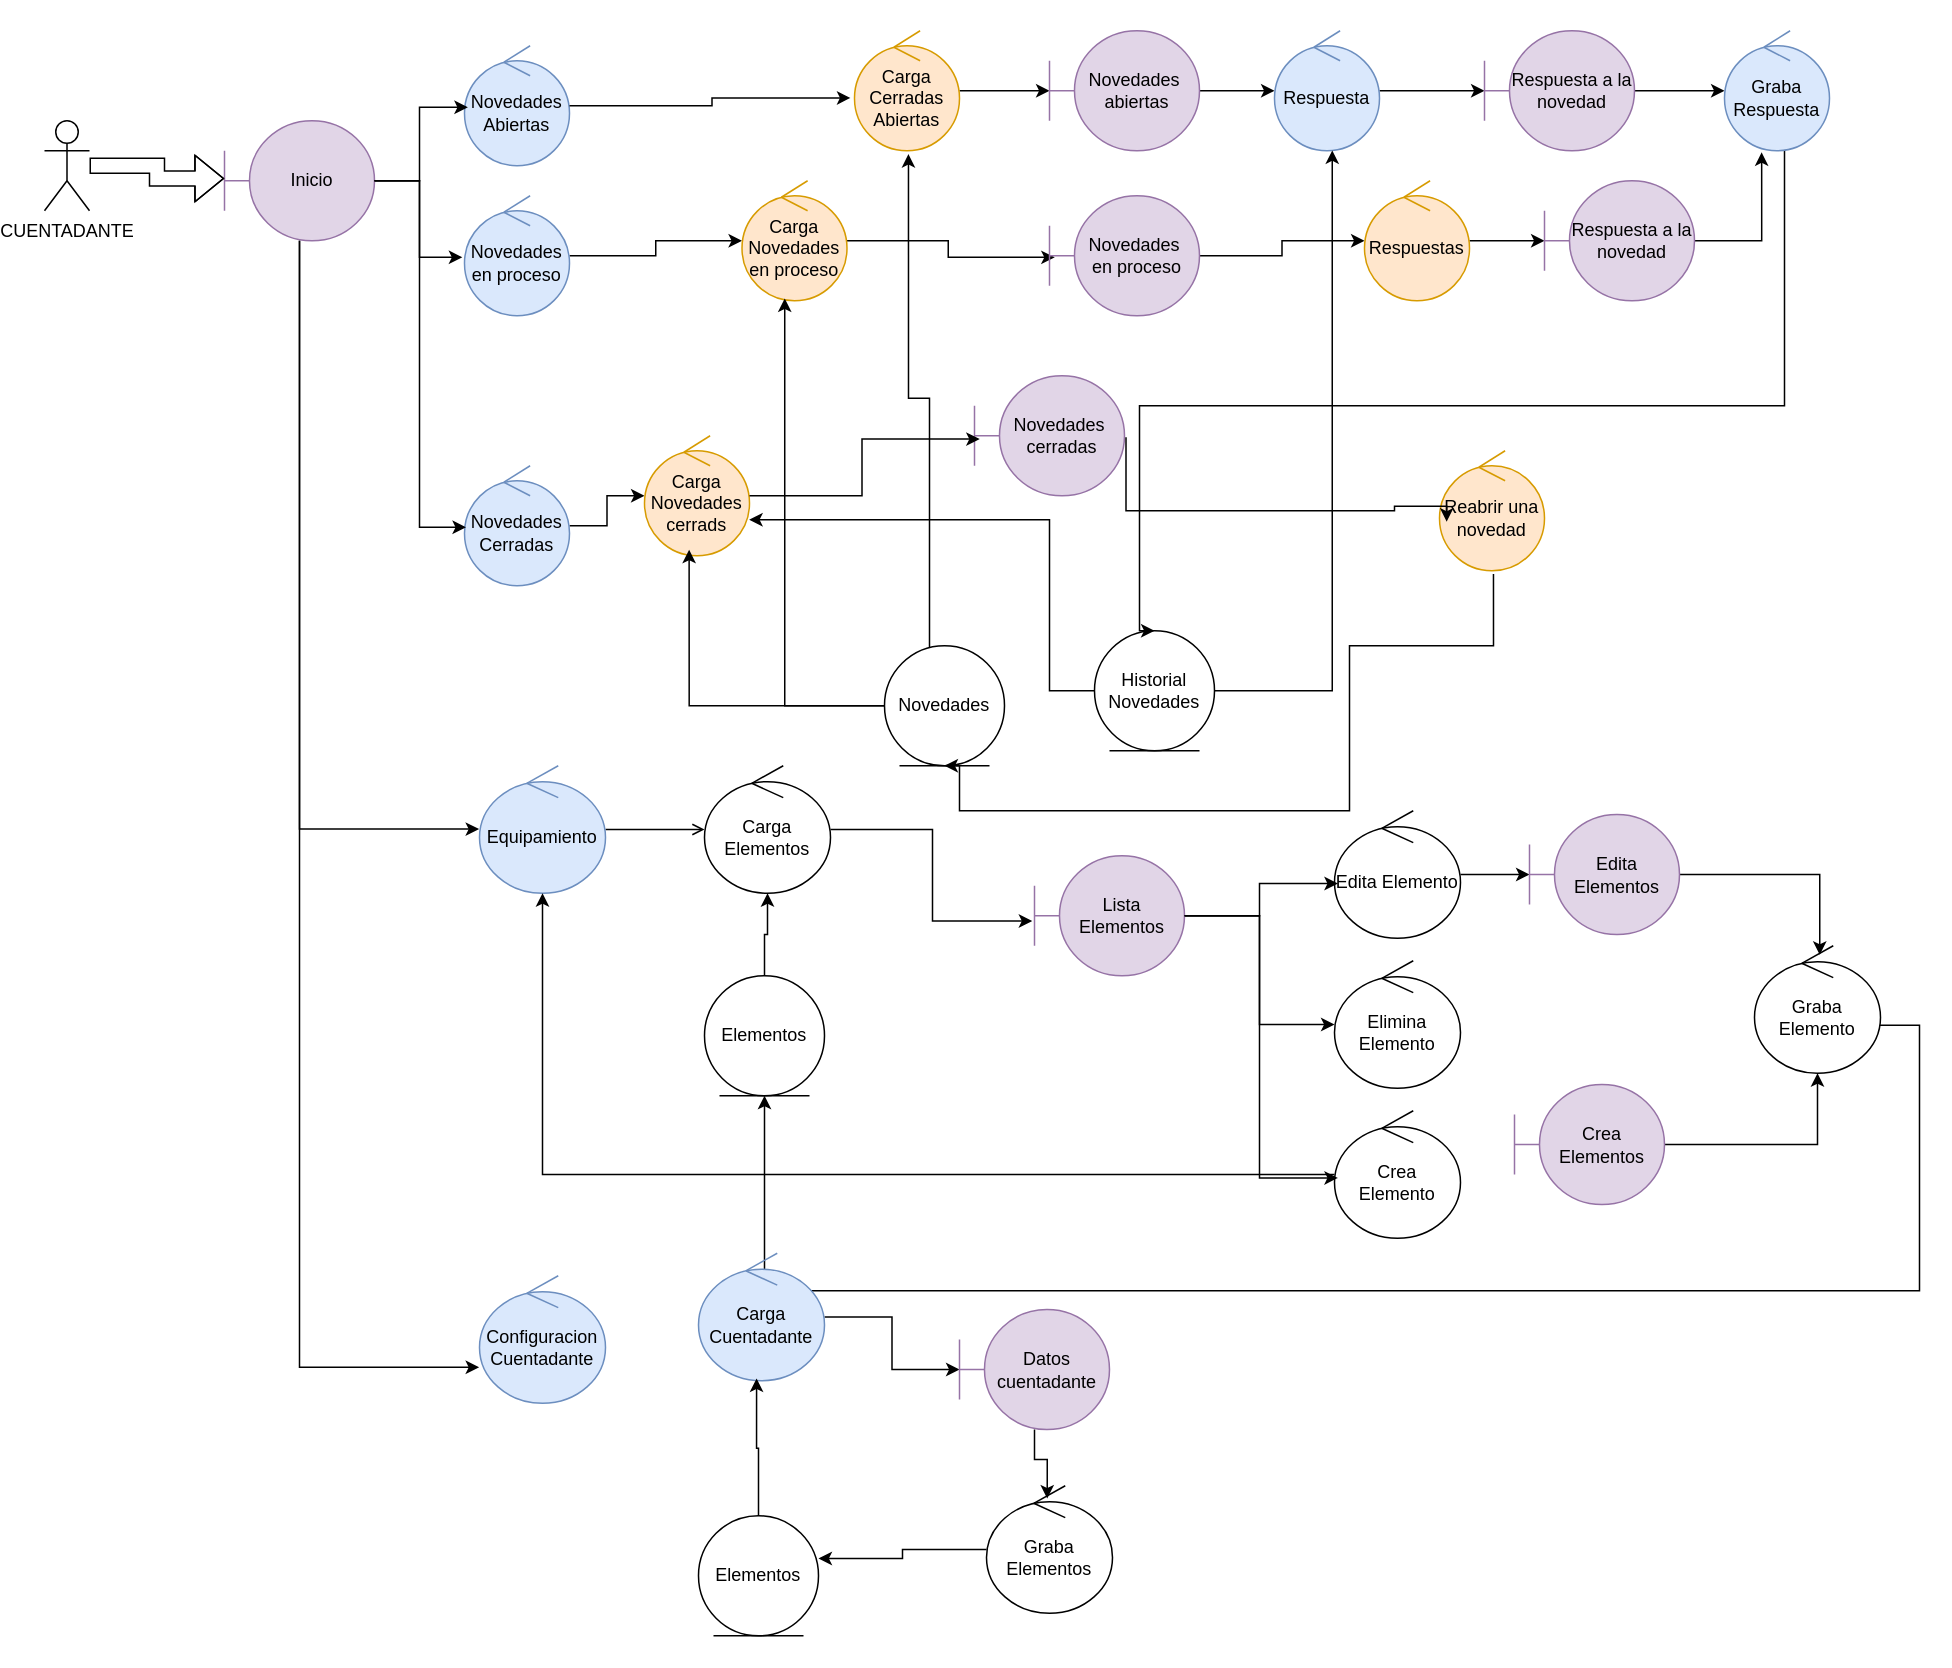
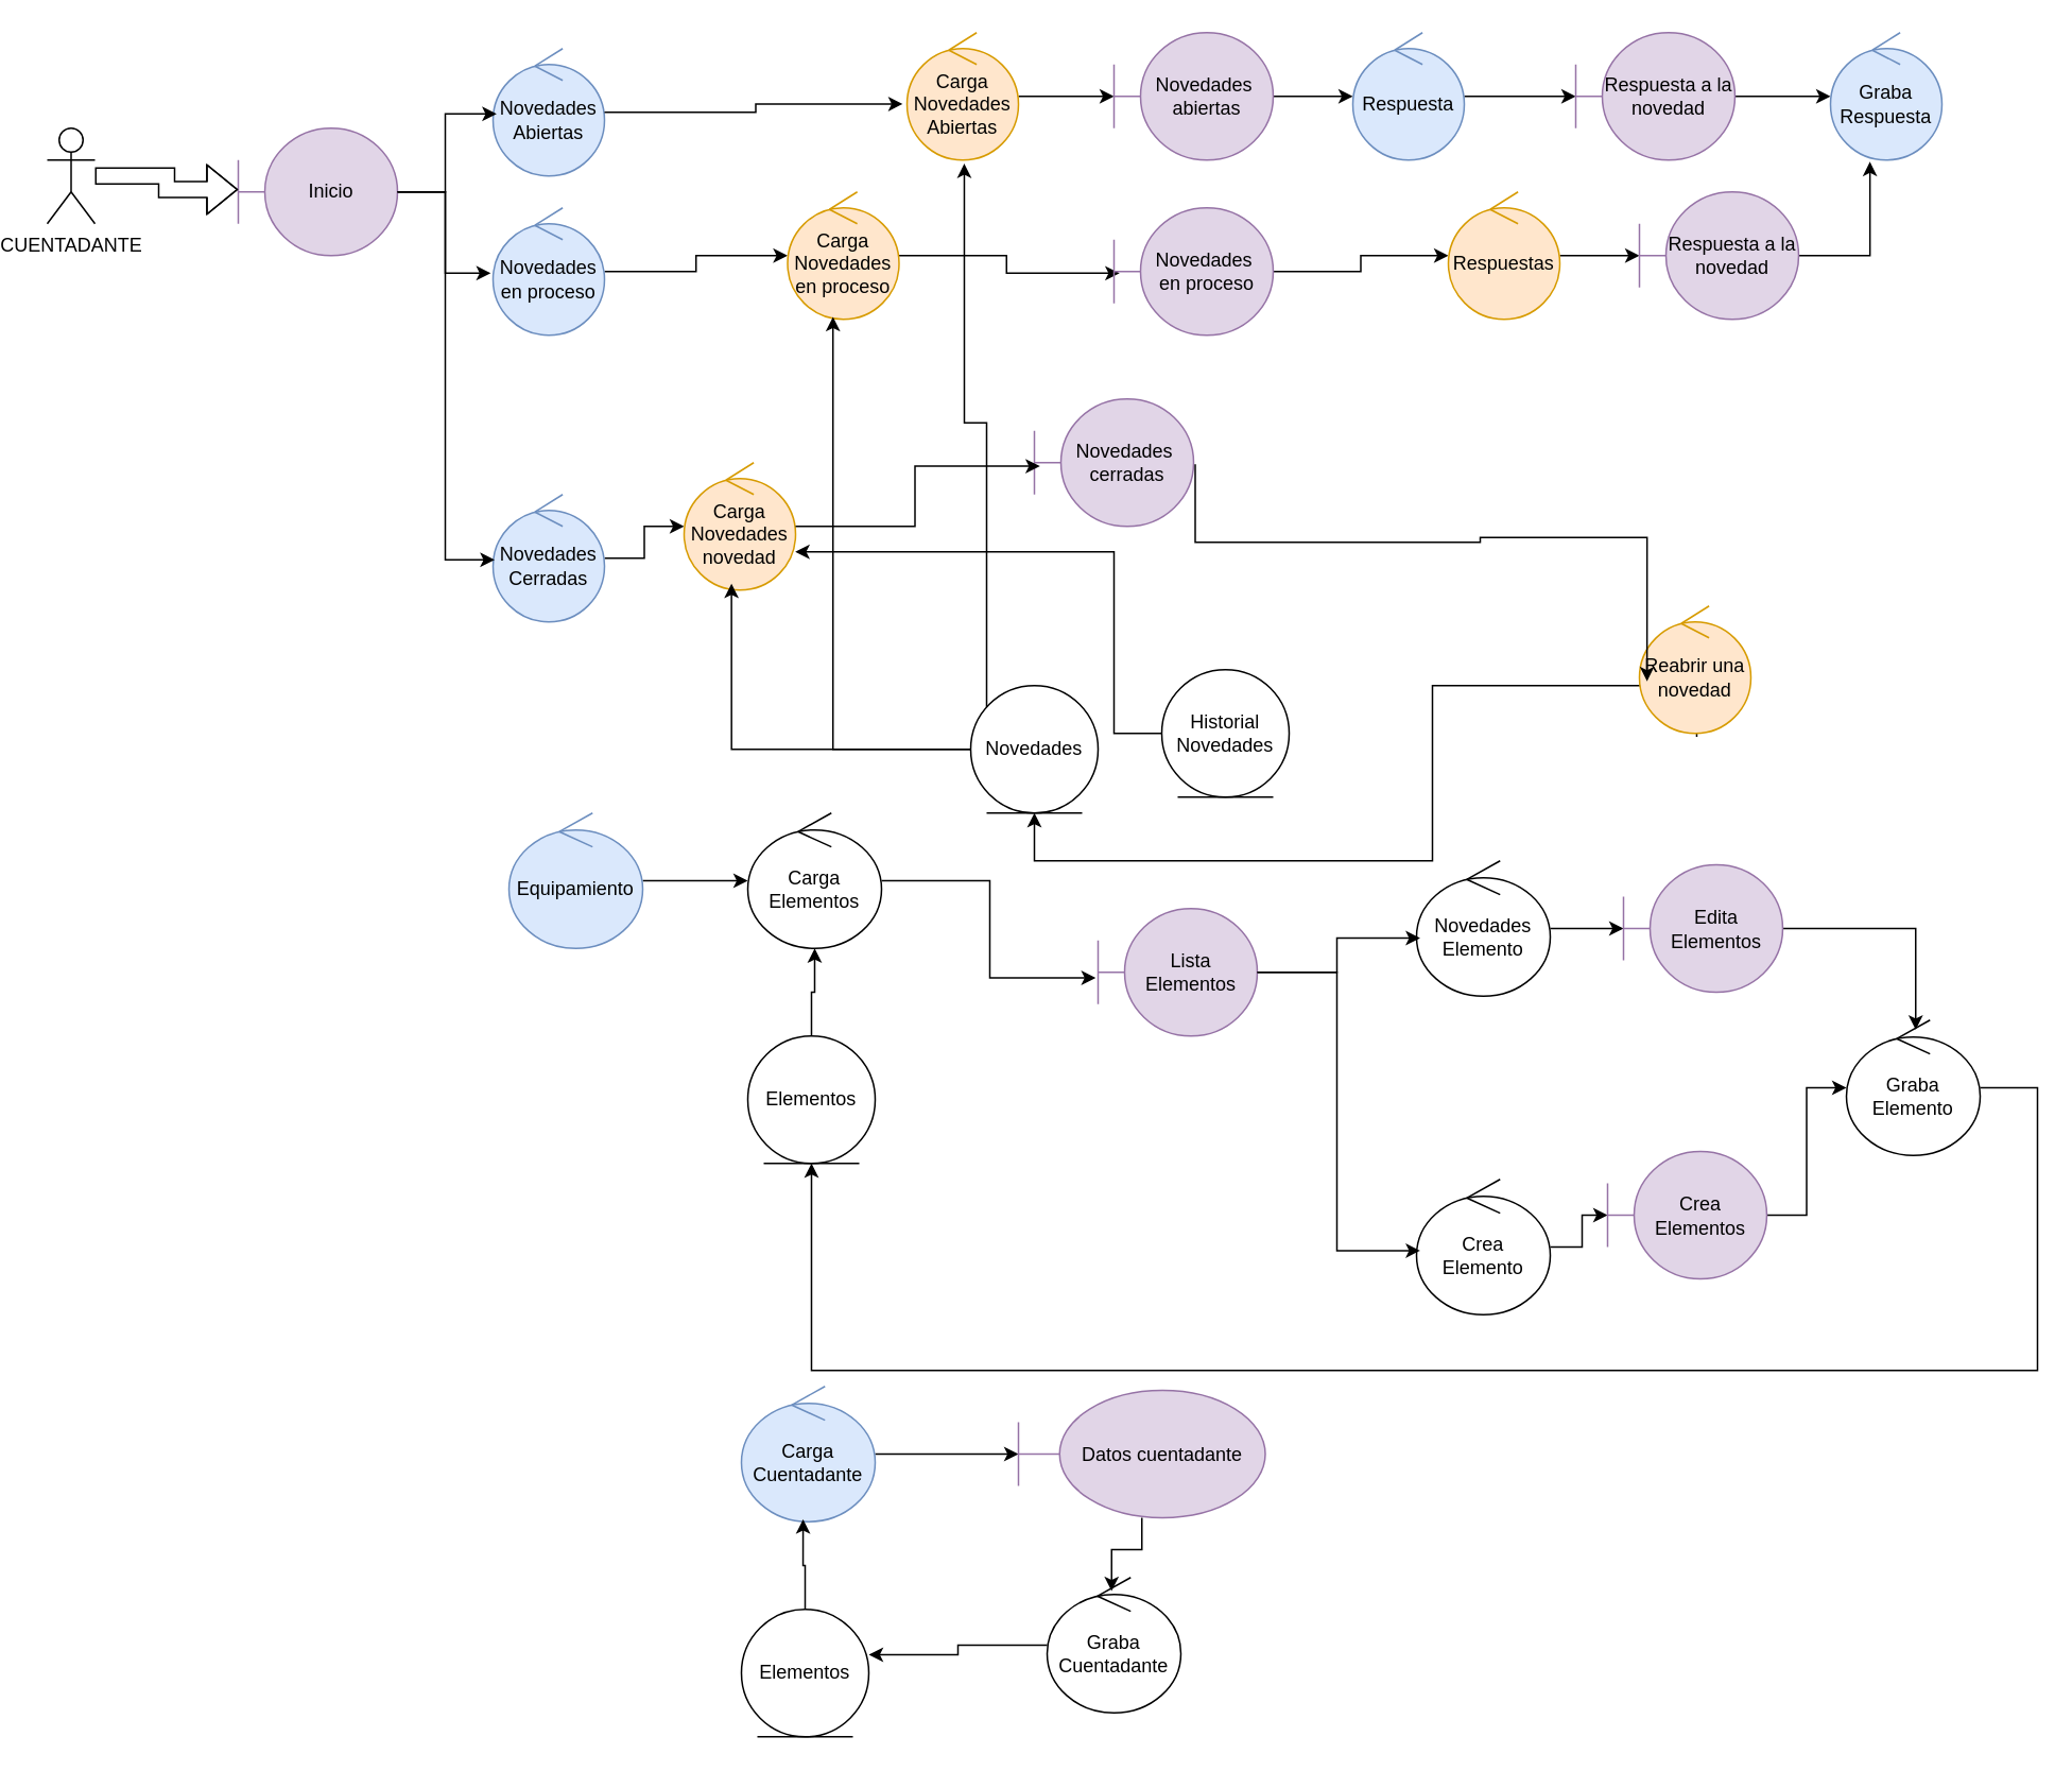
- <mxCell id="15" value="Carga Cerradas&lt;div&gt;Abiertas&lt;/div&gt;" style="ellipse;shape=umlControl;whiteSpace=wrap;html=1;fillColor=#ffe6cc;strokeColor=#d79b00;" vertex="1" parent="1"><mxGeometry x="560" y="20" width="70" height="80" as="geometry" /></mxCell>
+ <mxCell id="15" value="Carga Novedades&lt;div&gt;Abiertas&lt;/div&gt;" style="ellipse;shape=umlControl;whiteSpace=wrap;html=1;fillColor=#ffe6cc;strokeColor=#d79b00;" vertex="1" parent="1"><mxGeometry x="560" y="20" width="70" height="80" as="geometry" /></mxCell>
- <mxCell id="25" value="" style="edgeStyle=orthogonalEdgeStyle;rounded=0;orthogonalLoop=1;jettySize=auto;html=1;entryX=0.5;entryY=0;entryDx=0;entryDy=0;exitX=0.604;exitY=0.966;exitDx=0;exitDy=0;exitPerimeter=0;" edge="1" parent="1" source="28" target="23"><mxGeometry relative="1" as="geometry"><mxPoint x="1030" y="190" as="targetPoint" /><Array as="points"><mxPoint x="1180" y="97" /><mxPoint x="1180" y="270" /><mxPoint x="750" y="270" /></Array></mxGeometry></mxCell>
- <mxCell id="24" style="edgeStyle=orthogonalEdgeStyle;rounded=0;orthogonalLoop=1;jettySize=auto;html=1;entryX=0.55;entryY=0.997;entryDx=0;entryDy=0;entryPerimeter=0;" edge="1" parent="1" source="23" target="22"><mxGeometry relative="1" as="geometry" /></mxCell>
- <mxCell id="40" value="Carga Novedades&lt;div&gt;cerrads&lt;/div&gt;" style="ellipse;shape=umlControl;whiteSpace=wrap;html=1;fillColor=#ffe6cc;strokeColor=#d79b00;" vertex="1" parent="1"><mxGeometry x="420" y="290" width="70" height="80" as="geometry" /></mxCell>
+ <mxCell id="40" value="Carga Novedades&lt;div&gt;novedad&lt;/div&gt;" style="ellipse;shape=umlControl;whiteSpace=wrap;html=1;fillColor=#ffe6cc;strokeColor=#d79b00;" vertex="1" parent="1"><mxGeometry x="420" y="290" width="70" height="80" as="geometry" /></mxCell>
- <mxCell id="45" value="Reabrir una novedad" style="ellipse;shape=umlControl;whiteSpace=wrap;html=1;fillColor=#ffe6cc;strokeColor=#d79b00;" vertex="1" parent="1"><mxGeometry x="950" y="300" width="70" height="80" as="geometry" /></mxCell>
+ <mxCell id="45" value="Reabrir una novedad" style="ellipse;shape=umlControl;whiteSpace=wrap;html=1;fillColor=#ffe6cc;strokeColor=#d79b00;" vertex="1" parent="1"><mxGeometry x="1020" y="380" width="70" height="80" as="geometry" /></mxCell>
- <mxCell id="16" value="Novedades" style="ellipse;shape=umlEntity;whiteSpace=wrap;html=1;" vertex="1" parent="1"><mxGeometry x="580" y="430" width="80" height="80" as="geometry" /></mxCell>
+ <mxCell id="16" value="Novedades" style="ellipse;shape=umlEntity;whiteSpace=wrap;html=1;" vertex="1" parent="1"><mxGeometry x="600" y="430" width="80" height="80" as="geometry" /></mxCell>
- <mxCell id="3" value="" style="edgeStyle=orthogonalEdgeStyle;rounded=0;orthogonalLoop=1;jettySize=auto;html=1;entryX=-0.003;entryY=0.497;entryDx=0;entryDy=0;entryPerimeter=0;" edge="1" parent="1" source="4" target="30"><mxGeometry relative="1" as="geometry"><mxPoint x="190" y="240" as="targetPoint" /><Array as="points"><mxPoint x="190" y="552" /></Array></mxGeometry></mxCell>
- <mxCell id="29" value="" style="edgeStyle=orthogonalEdgeStyle;rounded=0;orthogonalLoop=1;jettySize=auto;html=1;endArrow=open;" edge="1" parent="1" source="30" target="48"><mxGeometry relative="1" as="geometry" /></mxCell>
+ <mxCell id="29" value="" style="edgeStyle=orthogonalEdgeStyle;rounded=0;orthogonalLoop=1;jettySize=auto;html=1;" edge="1" parent="1" source="30" target="48"><mxGeometry relative="1" as="geometry" /></mxCell>
- <mxCell id="55" value="Edita Elemento" style="ellipse;shape=umlControl;whiteSpace=wrap;html=1;" vertex="1" parent="1"><mxGeometry x="880" y="540" width="84" height="85" as="geometry" /></mxCell>
+ <mxCell id="55" value="Novedades Elemento" style="ellipse;shape=umlControl;whiteSpace=wrap;html=1;" vertex="1" parent="1"><mxGeometry x="880" y="540" width="84" height="85" as="geometry" /></mxCell>
- <mxCell id="66" value="Graba Elemento" style="ellipse;shape=umlControl;whiteSpace=wrap;html=1;" vertex="1" parent="1"><mxGeometry x="1160" y="630" width="84" height="85" as="geometry" /></mxCell>
+ <mxCell id="66" value="Graba Elemento" style="ellipse;shape=umlControl;whiteSpace=wrap;html=1;" vertex="1" parent="1"><mxGeometry x="1150" y="640" width="84" height="85" as="geometry" /></mxCell>
- <mxCell id="49" value="" style="edgeStyle=orthogonalEdgeStyle;rounded=0;orthogonalLoop=1;jettySize=auto;html=1;" edge="1" parent="1" source="50" target="56"><mxGeometry relative="1" as="geometry" /></mxCell>
- <mxCell id="56" value="Elimina&lt;div&gt;Elemento&lt;/div&gt;" style="ellipse;shape=umlControl;whiteSpace=wrap;html=1;" vertex="1" parent="1"><mxGeometry x="880" y="640" width="84" height="85" as="geometry" /></mxCell>
- <mxCell id="58" value="" style="edgeStyle=orthogonalEdgeStyle;rounded=0;orthogonalLoop=1;jettySize=auto;html=1;" edge="1" parent="1" source="59" target="30"><mxGeometry relative="1" as="geometry" /></mxCell>
+ <mxCell id="58" value="" style="edgeStyle=orthogonalEdgeStyle;rounded=0;orthogonalLoop=1;jettySize=auto;html=1;" edge="1" parent="1" source="59" target="64"><mxGeometry relative="1" as="geometry" /></mxCell>
- <mxCell id="68" style="edgeStyle=orthogonalEdgeStyle;rounded=0;orthogonalLoop=1;jettySize=auto;html=1;entryX=-0.003;entryY=0.718;entryDx=0;entryDy=0;entryPerimeter=0;" edge="1" parent="1" source="4" target="67"><mxGeometry relative="1" as="geometry"><Array as="points"><mxPoint x="190" y="911" /></Array></mxGeometry></mxCell>
- <mxCell id="71" value="Carga&lt;div&gt;Cuentadante&lt;/div&gt;" style="ellipse;shape=umlControl;whiteSpace=wrap;html=1;fillColor=#dae8fc;strokeColor=#6c8ebf;" vertex="1" parent="1"><mxGeometry x="456" y="835" width="84" height="85" as="geometry" /></mxCell>
+ <mxCell id="71" value="Carga&lt;div&gt;Cuentadante&lt;/div&gt;" style="ellipse;shape=umlControl;whiteSpace=wrap;html=1;fillColor=#dae8fc;strokeColor=#6c8ebf;" vertex="1" parent="1"><mxGeometry x="456" y="870" width="84" height="85" as="geometry" /></mxCell>
- <mxCell id="67" value="Configuracion&lt;div&gt;Cuentadante&lt;/div&gt;" style="ellipse;shape=umlControl;whiteSpace=wrap;html=1;fillColor=#dae8fc;strokeColor=#6c8ebf;" vertex="1" parent="1"><mxGeometry x="310" y="850" width="84" height="85" as="geometry" /></mxCell>
- <mxCell id="73" value="Datos cuentadante" style="shape=umlBoundary;whiteSpace=wrap;html=1;fillColor=#e1d5e7;strokeColor=#9673a6;" vertex="1" parent="1"><mxGeometry x="630" y="872.5" width="100" height="80" as="geometry" /></mxCell>
+ <mxCell id="73" value="Datos cuentadante" style="shape=umlBoundary;whiteSpace=wrap;html=1;fillColor=#e1d5e7;strokeColor=#9673a6;" vertex="1" parent="1"><mxGeometry x="630" y="872.5" width="155" height="80" as="geometry" /></mxCell>
- <mxCell id="74" value="Graba Elementos" style="ellipse;shape=umlControl;whiteSpace=wrap;html=1;" vertex="1" parent="1"><mxGeometry x="648" y="990" width="84" height="85" as="geometry" /></mxCell>
+ <mxCell id="74" value="Graba Cuentadante" style="ellipse;shape=umlControl;whiteSpace=wrap;html=1;" vertex="1" parent="1"><mxGeometry x="648" y="990" width="84" height="85" as="geometry" /></mxCell>
